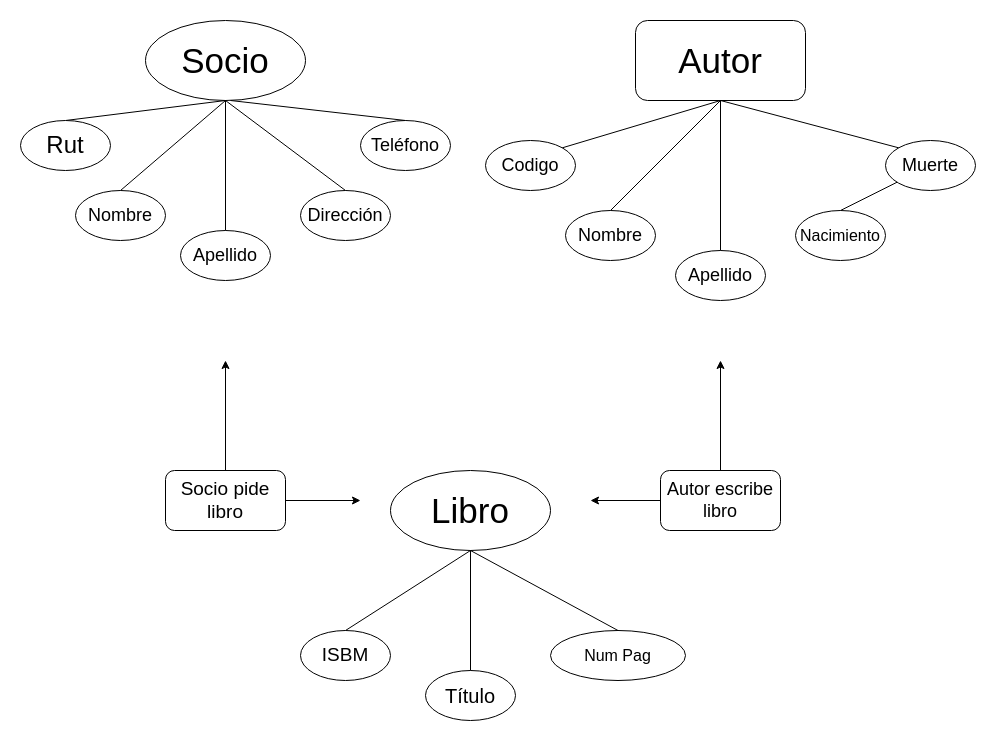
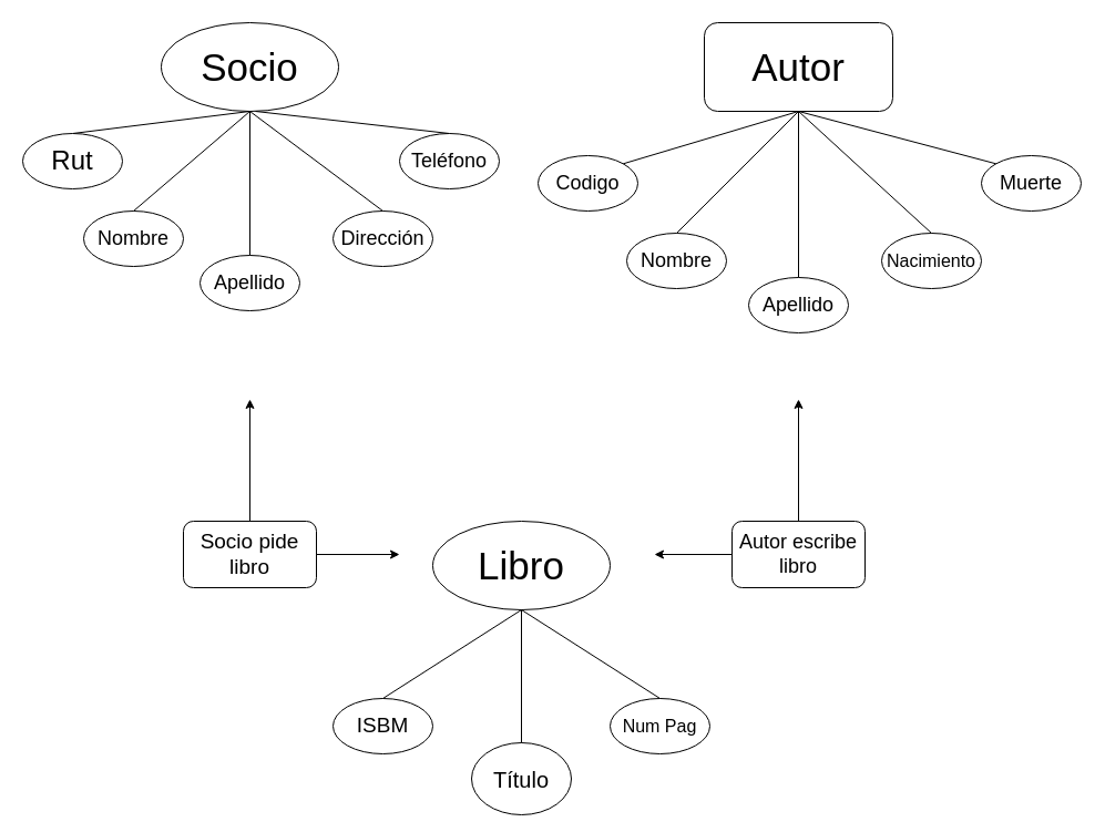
- <mxCell id="27" value="" style="endArrow=none;html=1;exitX=0.5;exitY=0;exitDx=0;exitDy=0;" parent="1" source="22" target="23" edge="1"><mxGeometry width="50" height="50" relative="1" as="geometry"><mxPoint x="730" y="260" as="sourcePoint" /><mxPoint x="730" y="110" as="targetPoint" /></mxGeometry></mxCell>
+ <mxCell id="27" value="" style="endArrow=none;html=1;exitX=0.5;exitY=0;exitDx=0;exitDy=0;entryX=0.5;entryY=1;entryDx=0;entryDy=0;" parent="1" source="22" target="4" edge="1"><mxGeometry width="50" height="50" relative="1" as="geometry"><mxPoint x="730" y="260" as="sourcePoint" /><mxPoint x="730" y="110" as="targetPoint" /></mxGeometry></mxCell>
- <mxCell id="7" value="&lt;font style=&quot;font-size: 16px&quot;&gt;Num Pag&lt;/font&gt;" style="ellipse;whiteSpace=wrap;html=1;align=center;" parent="1" vertex="1"><mxGeometry x="550" y="630" width="135" height="50" as="geometry" /></mxCell>
+ <mxCell id="7" value="&lt;font style=&quot;font-size: 16px&quot;&gt;Num Pag&lt;/font&gt;" style="ellipse;whiteSpace=wrap;html=1;align=center;" parent="1" vertex="1"><mxGeometry x="550" y="630" width="90" height="50" as="geometry" /></mxCell>
- <mxCell id="5" value="&lt;font style=&quot;font-size: 20px&quot;&gt;Título&lt;/font&gt;" style="ellipse;whiteSpace=wrap;html=1;align=center;" parent="1" vertex="1"><mxGeometry x="425" y="670" width="90" height="50" as="geometry" /></mxCell>
+ <mxCell id="5" value="&lt;font style=&quot;font-size: 20px&quot;&gt;Título&lt;/font&gt;" style="ellipse;whiteSpace=wrap;html=1;align=center;" parent="1" vertex="1"><mxGeometry x="425" y="670" width="90" height="65" as="geometry" /></mxCell>
